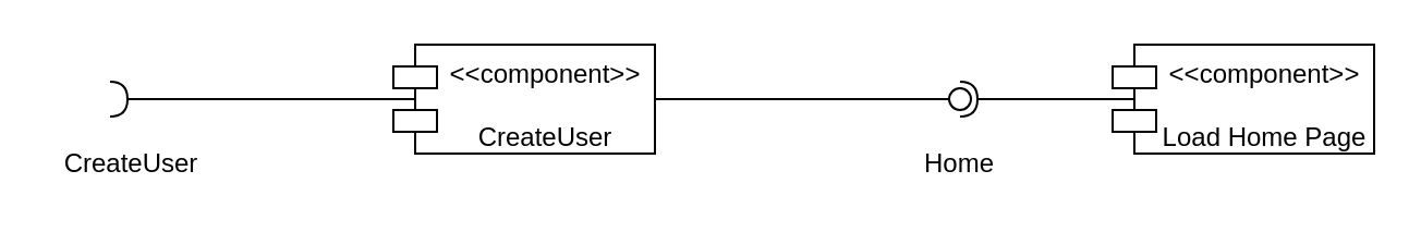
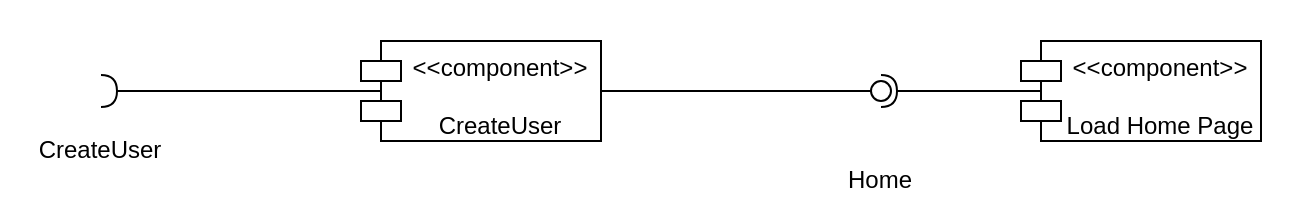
- <mxCell id="5" value="CreateUser" style="text;html=1;align=center;verticalAlign=middle;whiteSpace=wrap;rounded=0;" vertex="1" parent="1"><mxGeometry x="30" y="60" width="60" height="30" as="geometry" /></mxCell>
+ <mxCell id="5" value="CreateUser" style="text;html=1;align=center;verticalAlign=middle;whiteSpace=wrap;rounded=0;" vertex="1" parent="1"><mxGeometry x="20" y="60" width="60" height="30" as="geometry" /></mxCell>
- <mxCell id="12" value="Home" style="text;html=1;align=center;verticalAlign=middle;whiteSpace=wrap;rounded=0;" vertex="1" parent="1"><mxGeometry x="410" y="60" width="60" height="30" as="geometry" /></mxCell>
+ <mxCell id="12" value="Home" style="text;html=1;align=center;verticalAlign=middle;whiteSpace=wrap;rounded=0;" vertex="1" parent="1"><mxGeometry x="410" y="75" width="60" height="30" as="geometry" /></mxCell>
